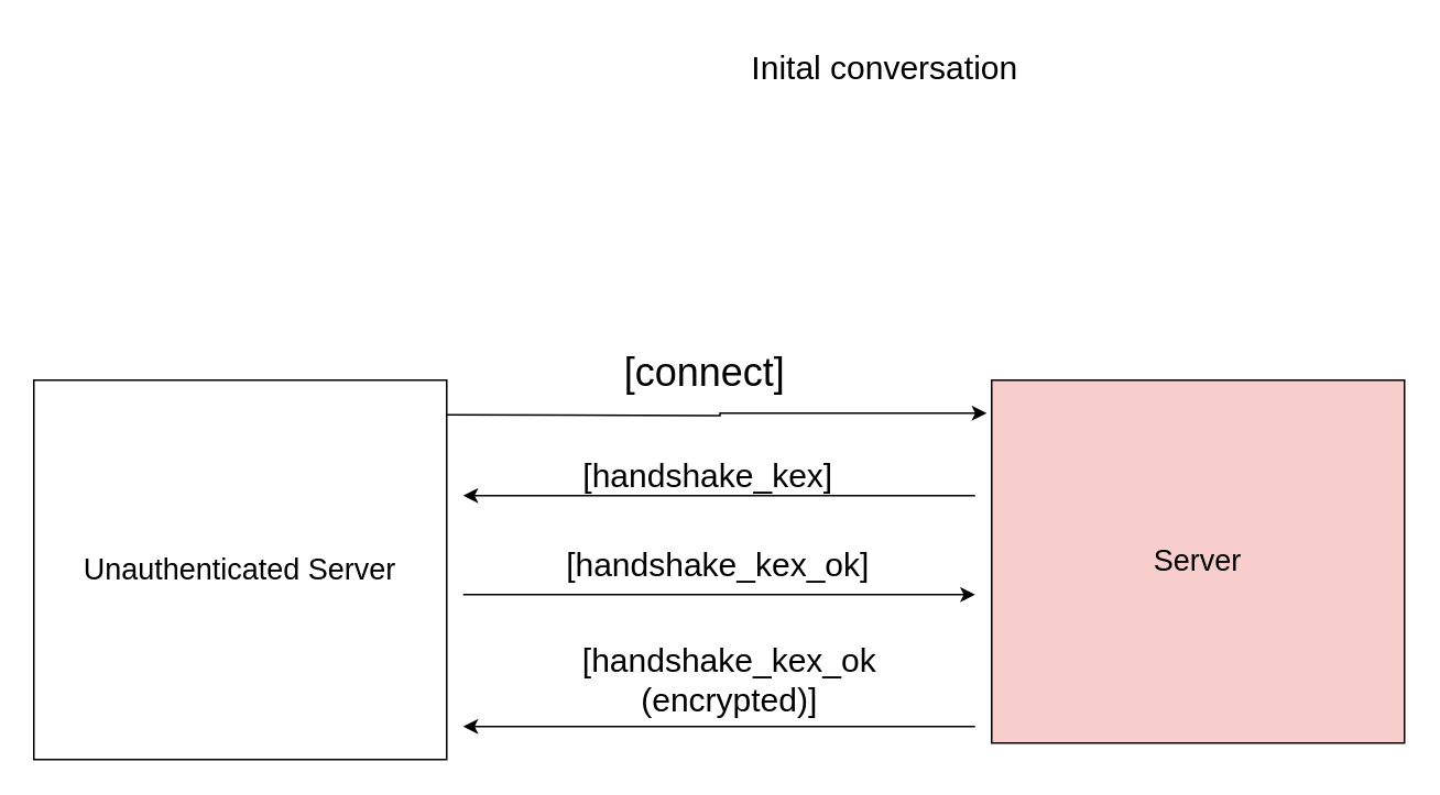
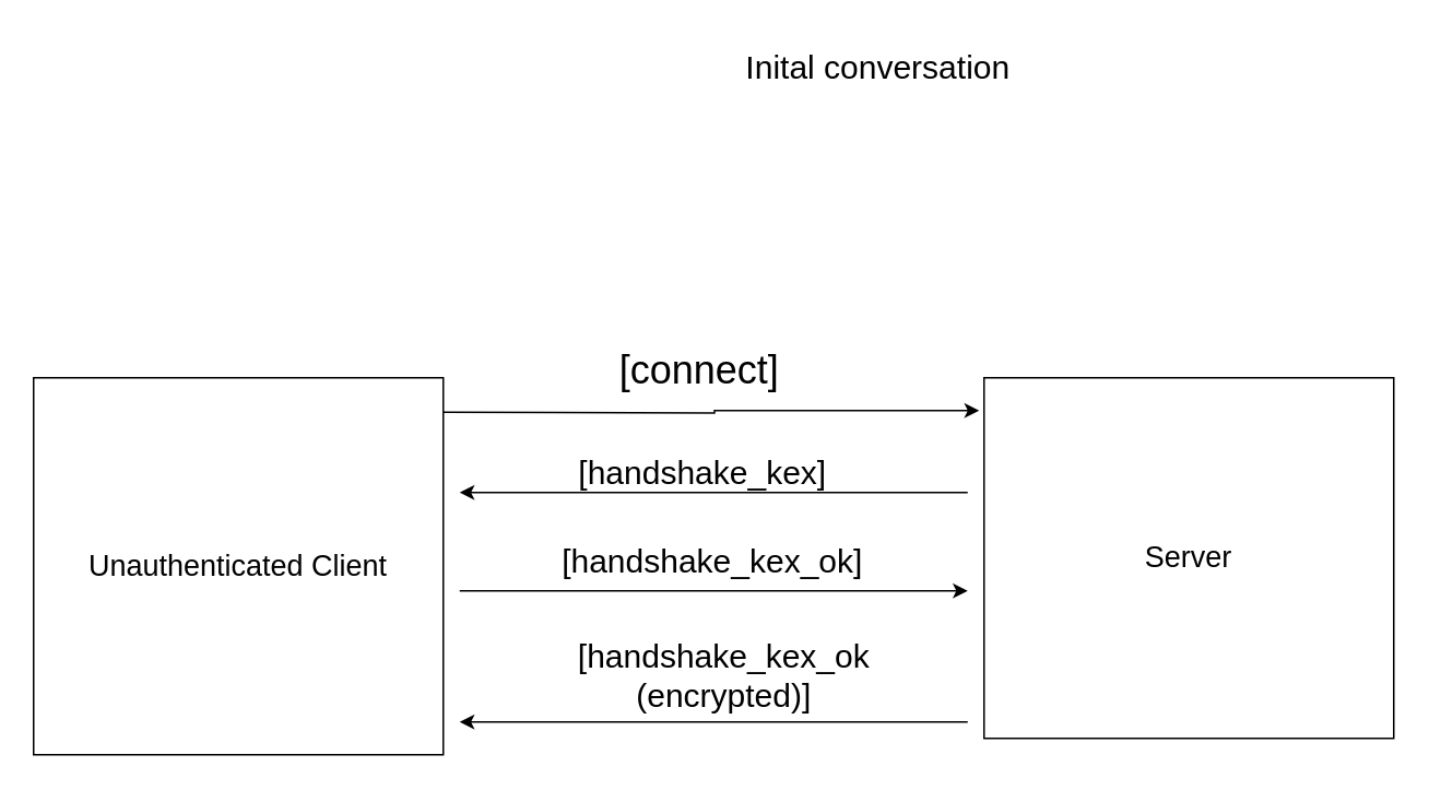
- <mxCell id="5" value="&lt;font style=&quot;font-size: 18px;&quot;&gt;Server&lt;/font&gt;" style="rounded=0;whiteSpace=wrap;html=1;fillColor=#f8cecc;" vertex="1" parent="1"><mxGeometry x="600" y="230" width="250" height="220" as="geometry" /></mxCell>
+ <mxCell id="5" value="&lt;font style=&quot;font-size: 18px;&quot;&gt;Server&lt;/font&gt;" style="rounded=0;whiteSpace=wrap;html=1;" vertex="1" parent="1"><mxGeometry x="600" y="230" width="250" height="220" as="geometry" /></mxCell>
- <mxCell id="4" value="&lt;font style=&quot;font-size: 18px;&quot;&gt;Unauthenticated Server&lt;/font&gt;" style="rounded=0;whiteSpace=wrap;html=1;" vertex="1" parent="1"><mxGeometry x="20" y="230" width="250" height="230" as="geometry" /></mxCell>
+ <mxCell id="4" value="&lt;font style=&quot;font-size: 18px;&quot;&gt;Unauthenticated Client&lt;/font&gt;" style="rounded=0;whiteSpace=wrap;html=1;" vertex="1" parent="1"><mxGeometry x="20" y="230" width="250" height="230" as="geometry" /></mxCell>
